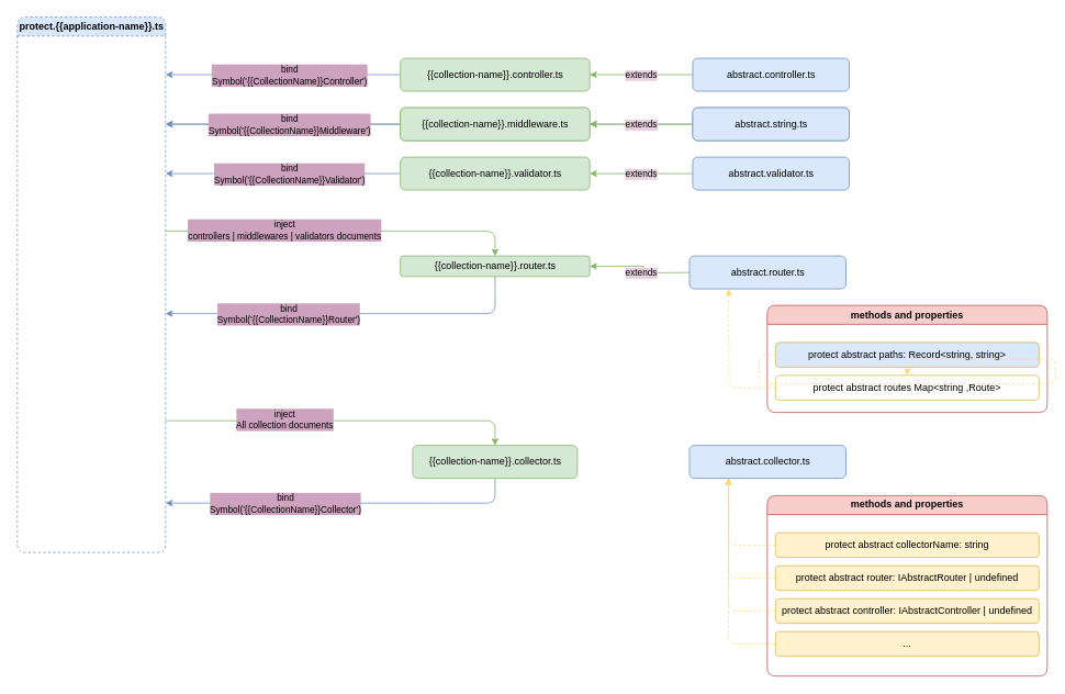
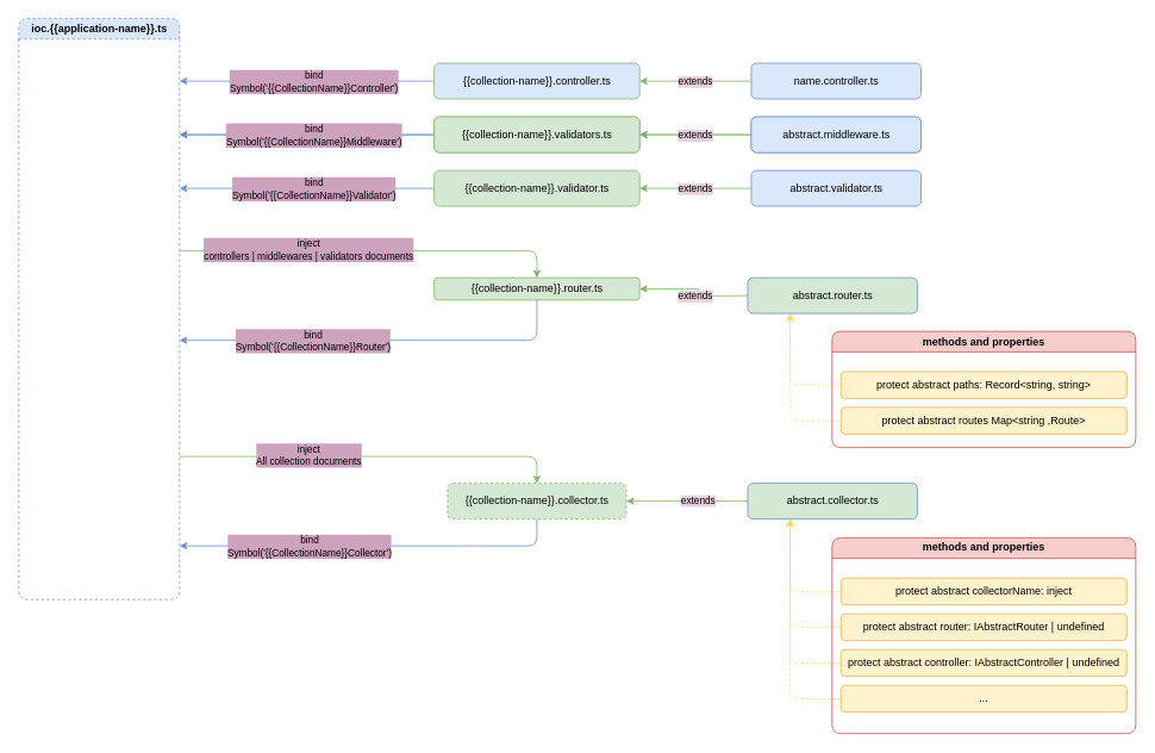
- <mxCell id="2" value="protect.{{application-name}}.ts" style="swimlane;whiteSpace=wrap;html=1;rounded=1;dashed=1;fillColor=#dae8fc;strokeColor=#6c8ebf;" parent="1" vertex="1"><mxGeometry x="20.57" y="20" width="180" height="650" as="geometry" /></mxCell>
+ <mxCell id="2" value="ioc.{{application-name}}.ts" style="swimlane;whiteSpace=wrap;html=1;rounded=1;dashed=1;fillColor=#dae8fc;strokeColor=#6c8ebf;" parent="1" vertex="1"><mxGeometry x="20.57" y="20" width="180" height="650" as="geometry" /></mxCell>
- <mxCell id="55" value="{{collection-name}}.controller.ts" style="rounded=1;whiteSpace=wrap;html=1;fillColor=#d5e8d4;strokeColor=#82b366;" parent="1" vertex="1"><mxGeometry x="485.57" y="70" width="230" height="40" as="geometry" /></mxCell>
+ <mxCell id="55" value="{{collection-name}}.controller.ts" style="rounded=1;whiteSpace=wrap;html=1;fillColor=#dae8fc;strokeColor=#82b366;" parent="1" vertex="1"><mxGeometry x="485.57" y="70" width="230" height="40" as="geometry" /></mxCell>
- <mxCell id="56" value="abstract.controller.ts" style="rounded=1;whiteSpace=wrap;html=1;fillColor=#dae8fc;strokeColor=#6c8ebf;" parent="1" vertex="1"><mxGeometry x="840.57" y="70" width="190" height="40" as="geometry" /></mxCell>
+ <mxCell id="56" value="name.controller.ts" style="rounded=1;whiteSpace=wrap;html=1;fillColor=#dae8fc;strokeColor=#6c8ebf;" parent="1" vertex="1"><mxGeometry x="840.57" y="70" width="190" height="40" as="geometry" /></mxCell>
- <mxCell id="49" value="{{collection-name}}.middleware.ts" style="rounded=1;whiteSpace=wrap;html=1;fillColor=#d5e8d4;strokeColor=#82b366;" parent="1" vertex="1"><mxGeometry x="485.57" y="130" width="230" height="40" as="geometry" /></mxCell>
+ <mxCell id="49" value="{{collection-name}}.validators.ts" style="rounded=1;whiteSpace=wrap;html=1;fillColor=#d5e8d4;strokeColor=#82b366;" parent="1" vertex="1"><mxGeometry x="485.57" y="130" width="230" height="40" as="geometry" /></mxCell>
- <mxCell id="50" value="abstract.string.ts" style="rounded=1;whiteSpace=wrap;html=1;fillColor=#dae8fc;strokeColor=#6c8ebf;" parent="1" vertex="1"><mxGeometry x="840.57" y="130" width="190" height="40" as="geometry" /></mxCell>
+ <mxCell id="50" value="abstract.middleware.ts" style="rounded=1;whiteSpace=wrap;html=1;fillColor=#dae8fc;strokeColor=#6c8ebf;" parent="1" vertex="1"><mxGeometry x="840.57" y="130" width="190" height="40" as="geometry" /></mxCell>
- <mxCell id="5" value="abstract.router.ts" style="rounded=1;whiteSpace=wrap;html=1;fillColor=#dae8fc;strokeColor=#6c8ebf;" parent="1" vertex="1"><mxGeometry x="836.57" y="310" width="190" height="40" as="geometry" /></mxCell>
+ <mxCell id="5" value="abstract.router.ts" style="rounded=1;whiteSpace=wrap;html=1;fillColor=#d5e8d4;strokeColor=#6c8ebf;" parent="1" vertex="1"><mxGeometry x="836.57" y="310" width="190" height="40" as="geometry" /></mxCell>
- <mxCell id="7" value="protect abstract paths: Record&amp;lt;string, string&amp;gt;" style="rounded=1;whiteSpace=wrap;html=1;fillColor=#dae8fc;strokeColor=#d6b656;" parent="6" vertex="1"><mxGeometry x="10" y="45" width="320" height="30" as="geometry" /></mxCell>
+ <mxCell id="7" value="protect abstract paths: Record&amp;lt;string, string&amp;gt;" style="rounded=1;whiteSpace=wrap;html=1;fillColor=#fff2cc;strokeColor=#d6b656;" parent="6" vertex="1"><mxGeometry x="10" y="45" width="320" height="30" as="geometry" /></mxCell>
- <mxCell id="9" style="edgeStyle=orthogonalEdgeStyle;rounded=1;sketch=0;jumpStyle=none;orthogonalLoop=1;jettySize=auto;html=1;shadow=0;dashed=1;strokeWidth=1;exitX=0;exitY=0.5;exitDx=0;exitDy=0;fillColor=#d5e8d4;strokeColor=#FFD966;" parent="1" source="7" target="8" edge="1"><mxGeometry relative="1" as="geometry" /></mxCell>
+ <mxCell id="9" style="edgeStyle=orthogonalEdgeStyle;rounded=1;sketch=0;jumpStyle=none;orthogonalLoop=1;jettySize=auto;html=1;entryX=0.25;entryY=1;entryDx=0;entryDy=0;shadow=0;dashed=1;strokeWidth=1;exitX=0;exitY=0.5;exitDx=0;exitDy=0;fillColor=#d5e8d4;strokeColor=#FFD966;" parent="1" source="7" target="5" edge="1"><mxGeometry relative="1" as="geometry" /></mxCell>
- <mxCell id="8" value="protect abstract routes Map&amp;lt;string ,Route&amp;gt;" style="rounded=1;whiteSpace=wrap;html=1;fillColor=#ffffff;strokeColor=#d6b656;" parent="6" vertex="1"><mxGeometry x="10" y="85" width="320" height="30" as="geometry" /></mxCell>
+ <mxCell id="8" value="protect abstract routes Map&amp;lt;string ,Route&amp;gt;" style="rounded=1;whiteSpace=wrap;html=1;fillColor=#fff2cc;strokeColor=#d6b656;" parent="6" vertex="1"><mxGeometry x="10" y="85" width="320" height="30" as="geometry" /></mxCell>
- <mxCell id="20" value="{{collection-name}}.collector.ts" style="rounded=1;whiteSpace=wrap;html=1;fillColor=#d5e8d4;strokeColor=#82b366;" parent="1" vertex="1"><mxGeometry x="500.57" y="539.97" width="200" height="40" as="geometry" /></mxCell>
+ <mxCell id="20" value="{{collection-name}}.collector.ts" style="rounded=1;whiteSpace=wrap;html=1;fillColor=#d5e8d4;strokeColor=#82b366;dashed=1;" parent="1" vertex="1"><mxGeometry x="500.57" y="539.97" width="200" height="40" as="geometry" /></mxCell>
+ <mxCell id="21" style="edgeStyle=orthogonalEdgeStyle;rounded=0;orthogonalLoop=1;jettySize=auto;html=1;fillColor=#d5e8d4;strokeColor=#82b366;entryX=1;entryY=0.5;entryDx=0;entryDy=0;" parent="1" source="23" target="20" edge="1"><mxGeometry relative="1" as="geometry"><mxPoint x="720.57" y="560" as="targetPoint" /></mxGeometry></mxCell>
+ <mxCell id="22" value="extends" style="edgeLabel;html=1;align=center;verticalAlign=middle;resizable=0;points=[];labelBackgroundColor=#E6D0DE;" parent="21" vertex="1" connectable="0"><mxGeometry x="-0.176" relative="1" as="geometry"><mxPoint as="offset" /></mxGeometry></mxCell>
- <mxCell id="23" value="abstract.collector.ts" style="rounded=1;whiteSpace=wrap;html=1;fillColor=#dae8fc;strokeColor=#6c8ebf;" parent="1" vertex="1"><mxGeometry x="836.57" y="539.97" width="190" height="40" as="geometry" /></mxCell>
+ <mxCell id="23" value="abstract.collector.ts" style="rounded=1;whiteSpace=wrap;html=1;fillColor=#d5e8d4;strokeColor=#6c8ebf;" parent="1" vertex="1"><mxGeometry x="836.57" y="539.97" width="190" height="40" as="geometry" /></mxCell>
- <mxCell id="12" value="protect abstract collectorName: string" style="rounded=1;whiteSpace=wrap;html=1;fillColor=#fff2cc;strokeColor=#d6b656;" parent="11" vertex="1"><mxGeometry x="10" y="45" width="320" height="30" as="geometry" /></mxCell>
+ <mxCell id="12" value="protect abstract collectorName: inject" style="rounded=1;whiteSpace=wrap;html=1;fillColor=#fff2cc;strokeColor=#d6b656;" parent="11" vertex="1"><mxGeometry x="10" y="45" width="320" height="30" as="geometry" /></mxCell>
